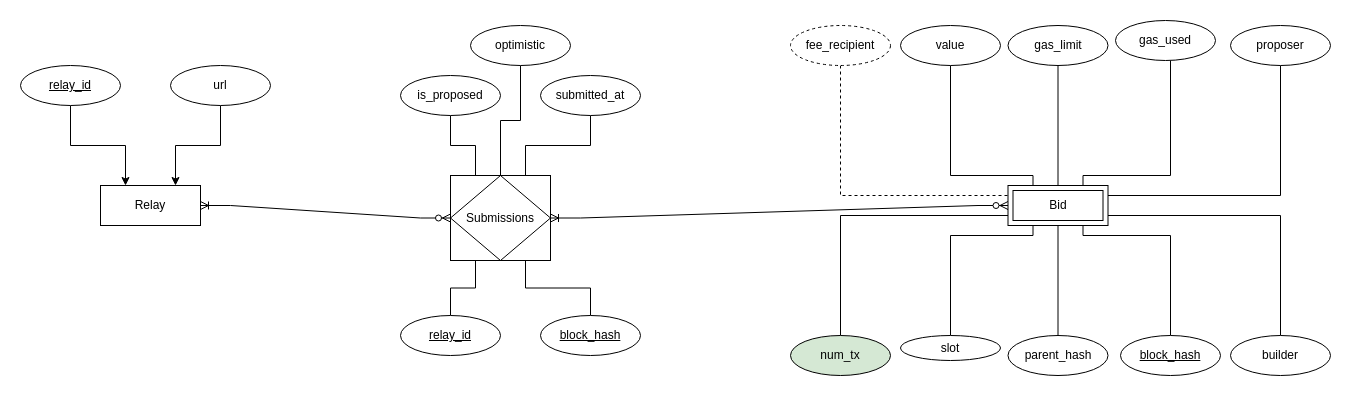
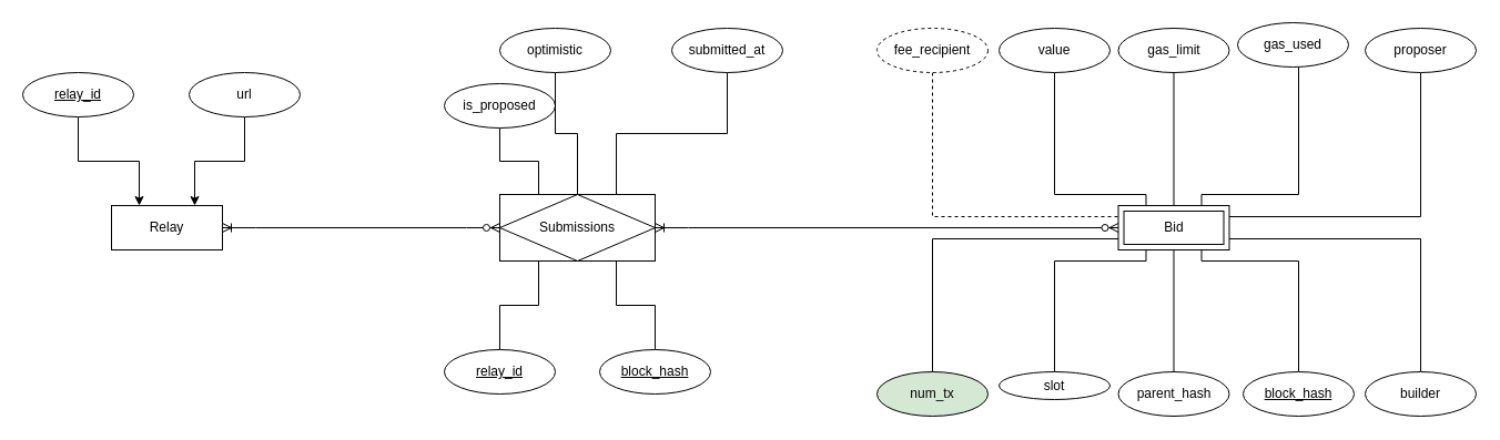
- <mxCell id="32" value="optimistic" style="ellipse;whiteSpace=wrap;html=1;align=center;" parent="1" vertex="1"><mxGeometry y="25" width="100" height="40" as="geometry" x="470" /></mxCell>
+ <mxCell id="32" value="optimistic" style="ellipse;whiteSpace=wrap;html=1;align=center;" parent="1" vertex="1"><mxGeometry x="450" y="25" width="100" height="40" as="geometry" /></mxCell>
- <mxCell id="16" value="submitted_at" style="ellipse;whiteSpace=wrap;html=1;align=center;" parent="1" vertex="1"><mxGeometry x="540" y="75" width="100" height="40" as="geometry" /></mxCell>
+ <mxCell id="16" value="submitted_at" style="ellipse;whiteSpace=wrap;html=1;align=center;" parent="1" vertex="1"><mxGeometry x="605" y="25" width="100" height="40" as="geometry" /></mxCell>
- <mxCell id="8" value="Submissions" style="shape=associativeEntity;whiteSpace=wrap;html=1;align=center;" parent="1" vertex="1"><mxGeometry x="450" y="175" width="100" height="85" as="geometry" /></mxCell>
+ <mxCell id="8" value="Submissions" style="shape=associativeEntity;whiteSpace=wrap;html=1;align=center;" parent="1" vertex="1"><mxGeometry x="450" y="175" width="140" height="60" as="geometry" /></mxCell>
